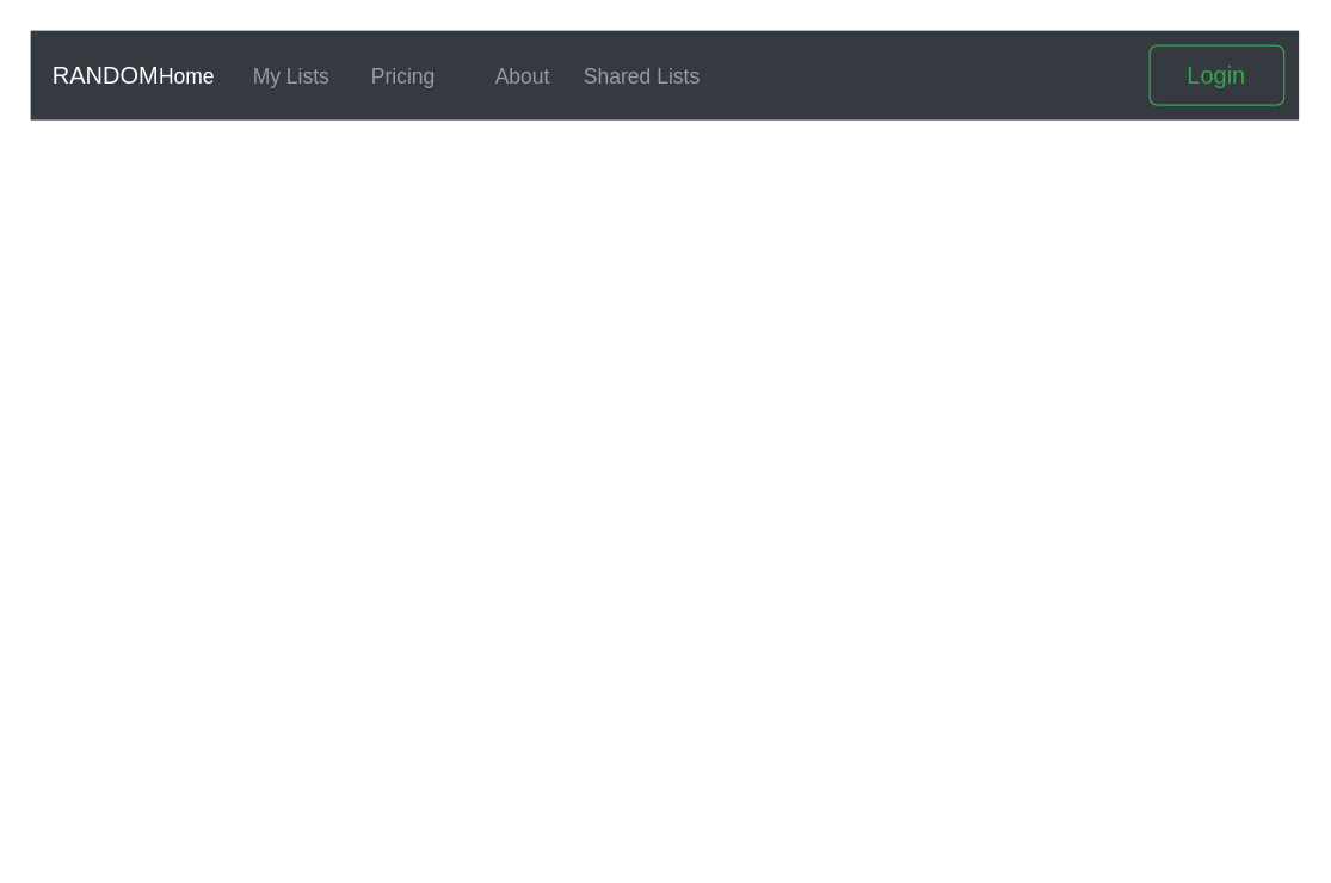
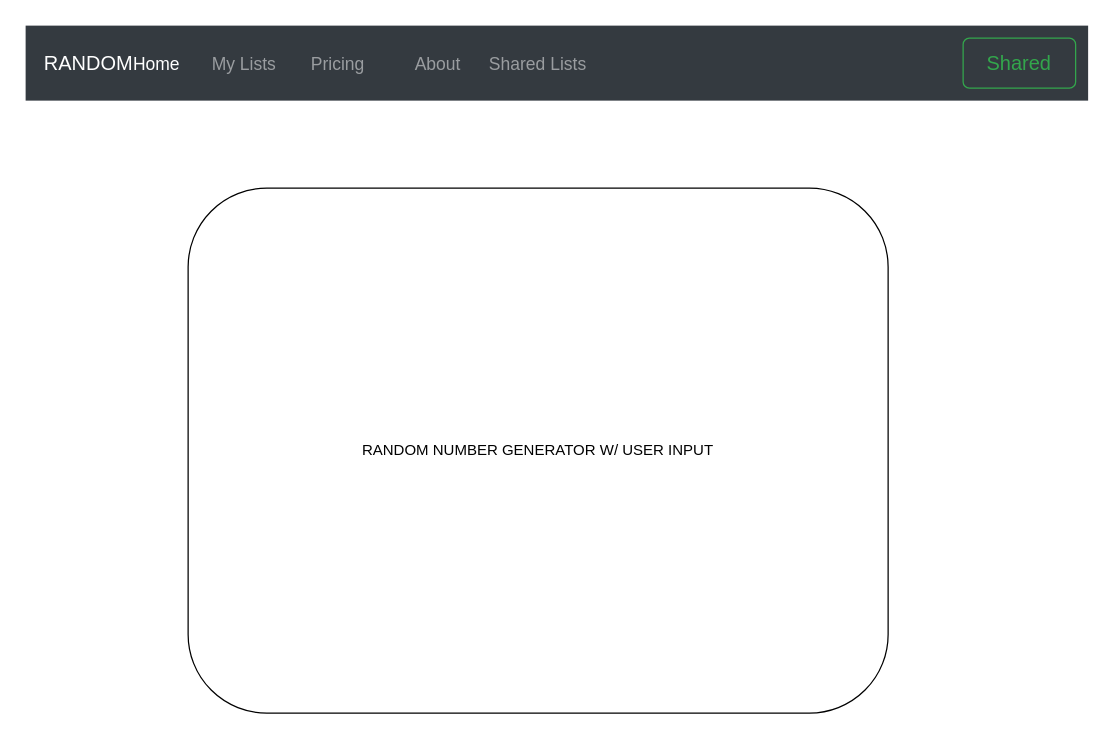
- <mxCell id="8" value="Login" style="html=1;shadow=0;dashed=0;shape=mxgraph.bootstrap.rrect;rSize=5;strokeColor=#33A64C;strokeWidth=1;fillColor=none;fontColor=#33A64C;whiteSpace=wrap;align=center;verticalAlign=middle;spacingLeft=0;fontStyle=0;fontSize=16;spacing=5;" parent="2" vertex="1"><mxGeometry x="750" y="10" width="90" height="40" as="geometry" /></mxCell>
+ <mxCell id="8" value="Shared" style="html=1;shadow=0;dashed=0;shape=mxgraph.bootstrap.rrect;rSize=5;strokeColor=#33A64C;strokeWidth=1;fillColor=none;fontColor=#33A64C;whiteSpace=wrap;align=center;verticalAlign=middle;spacingLeft=0;fontStyle=0;fontSize=16;spacing=5;" parent="2" vertex="1"><mxGeometry x="750" y="10" width="90" height="40" as="geometry" /></mxCell>
+ <mxCell id="9" value="RANDOM NUMBER GENERATOR W/ USER INPUT" style="rounded=1;whiteSpace=wrap;html=1;" parent="1" vertex="1"><mxGeometry x="150" y="150" width="560" height="420" as="geometry" /></mxCell>
